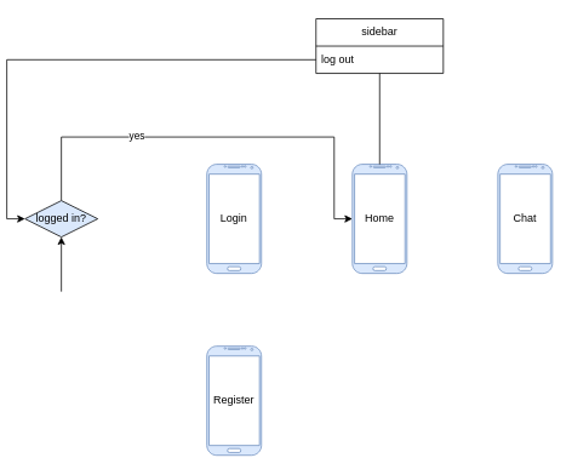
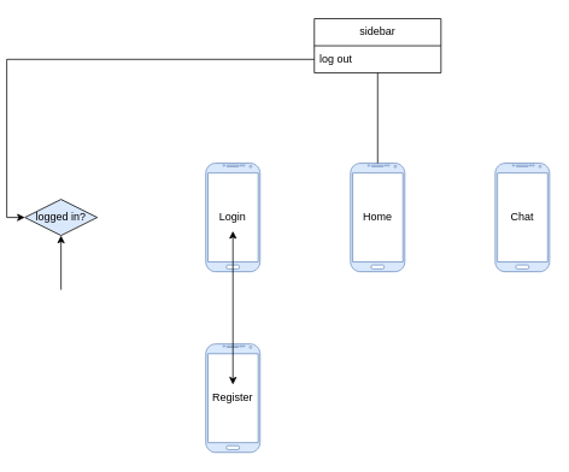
- <mxCell id="15" style="edgeStyle=orthogonalEdgeStyle;rounded=0;orthogonalLoop=1;jettySize=auto;html=1;" edge="1" parent="1" source="17" target="10"><mxGeometry relative="1" as="geometry"><Array as="points"><mxPoint x="60" y="150" /><mxPoint x="360" y="150" /><mxPoint x="360" y="240" /></Array></mxGeometry></mxCell>
- <mxCell id="16" value="yes" style="edgeLabel;html=1;align=center;verticalAlign=middle;resizable=0;points=[];" vertex="1" connectable="0" parent="15"><mxGeometry x="-0.365" y="2" relative="1" as="geometry"><mxPoint as="offset" /></mxGeometry></mxCell>
+ <mxCell id="14" style="edgeStyle=orthogonalEdgeStyle;rounded=0;orthogonalLoop=1;jettySize=auto;html=1;startArrow=classic;startFill=1;" edge="1" parent="1" source="4" target="7"><mxGeometry relative="1" as="geometry" /></mxCell>
